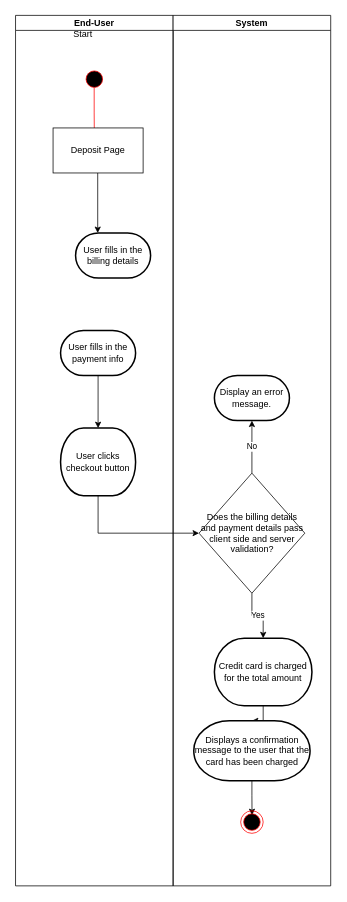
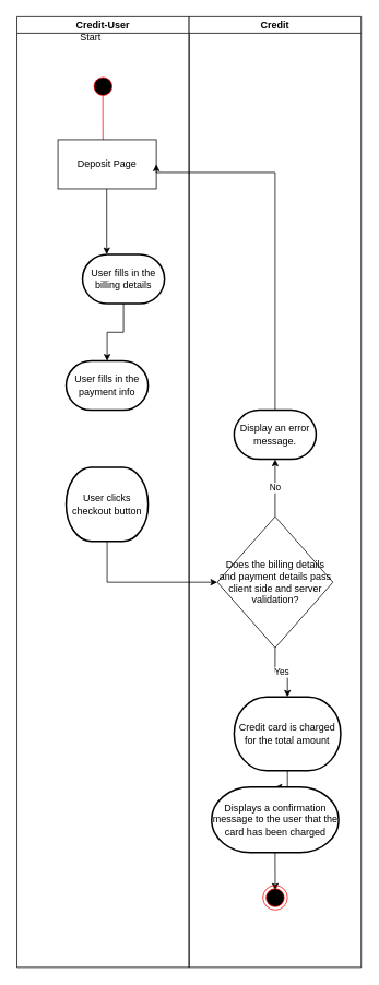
- <mxCell id="2" value="End-User" style="swimlane;startSize=20;" vertex="1" parent="1"><mxGeometry x="20" y="20" width="210" height="1160" as="geometry" /></mxCell>
+ <mxCell id="2" value="Credit-User" style="swimlane;startSize=20;" vertex="1" parent="1"><mxGeometry x="20" y="20" width="210" height="1160" as="geometry" /></mxCell>
- <mxCell id="13" value="System" style="swimlane;startSize=20;" vertex="1" parent="1"><mxGeometry x="230" y="20" width="210" height="1160" as="geometry" /></mxCell>
+ <mxCell id="13" value="Credit" style="swimlane;startSize=20;" vertex="1" parent="1"><mxGeometry x="230" y="20" width="210" height="1160" as="geometry" /></mxCell>
+ <mxCell id="24" style="edgeStyle=orthogonalEdgeStyle;rounded=0;orthogonalLoop=1;jettySize=auto;html=1;entryX=1;entryY=0.5;entryDx=0;entryDy=0;" edge="1" parent="1" source="22" target="7"><mxGeometry relative="1" as="geometry"><Array as="points"><mxPoint x="335" y="210" /></Array></mxGeometry></mxCell>
+ <mxCell id="10" style="edgeStyle=orthogonalEdgeStyle;rounded=0;orthogonalLoop=1;jettySize=auto;html=1;" parent="2" source="8" target="9" edge="1"><mxGeometry relative="1" as="geometry" /></mxCell>
- <mxCell id="12" style="edgeStyle=orthogonalEdgeStyle;rounded=0;orthogonalLoop=1;jettySize=auto;html=1;entryX=0.5;entryY=0;entryDx=0;entryDy=0;entryPerimeter=0;" parent="2" source="9" target="11" edge="1"><mxGeometry relative="1" as="geometry" /></mxCell>
